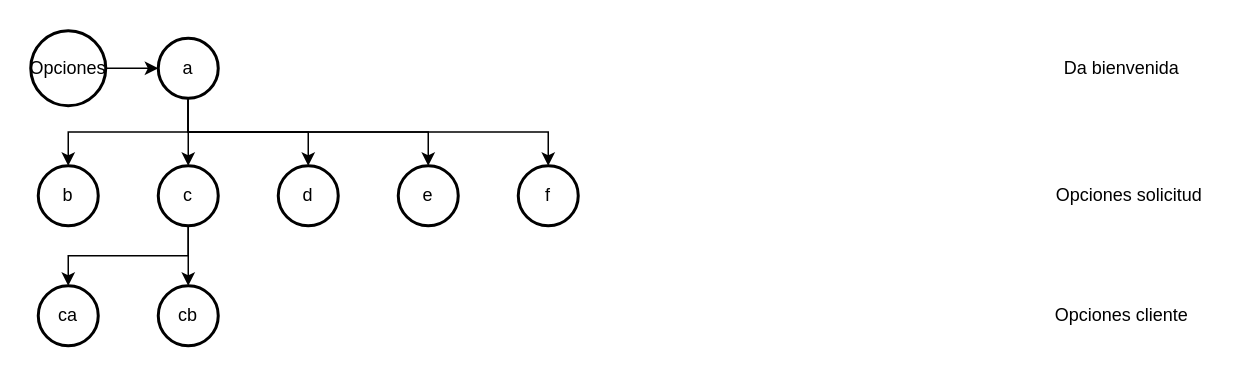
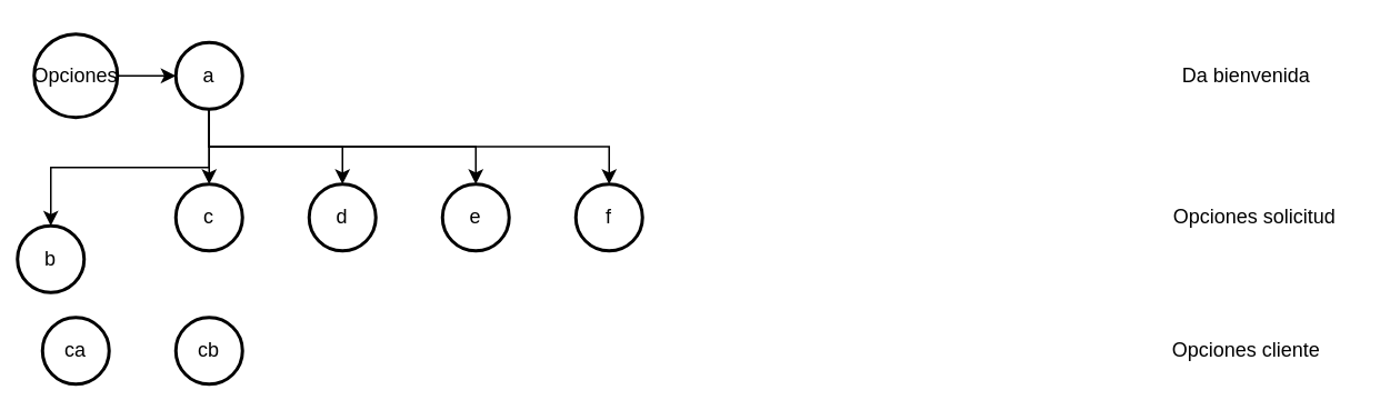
- <mxCell id="3" value="b" style="strokeWidth=2;html=1;shape=mxgraph.flowchart.start_2;whiteSpace=wrap;" vertex="1" parent="1"><mxGeometry x="25" y="110" width="40" height="40" as="geometry" /></mxCell>
+ <mxCell id="3" value="b" style="strokeWidth=2;html=1;shape=mxgraph.flowchart.start_2;whiteSpace=wrap;" vertex="1" parent="1"><mxGeometry x="10" y="135" width="40" height="40" as="geometry" /></mxCell>
- <mxCell id="12" style="edgeStyle=orthogonalEdgeStyle;rounded=0;orthogonalLoop=1;jettySize=auto;html=1;exitX=0.5;exitY=1;exitDx=0;exitDy=0;exitPerimeter=0;entryX=0.5;entryY=0;entryDx=0;entryDy=0;entryPerimeter=0;" edge="1" parent="1" source="5" target="9"><mxGeometry relative="1" as="geometry" /></mxCell>
- <mxCell id="13" style="edgeStyle=orthogonalEdgeStyle;rounded=0;orthogonalLoop=1;jettySize=auto;html=1;exitX=0.5;exitY=1;exitDx=0;exitDy=0;exitPerimeter=0;entryX=0.5;entryY=0;entryDx=0;entryDy=0;entryPerimeter=0;" edge="1" parent="1" source="5" target="10"><mxGeometry relative="1" as="geometry" /></mxCell>
